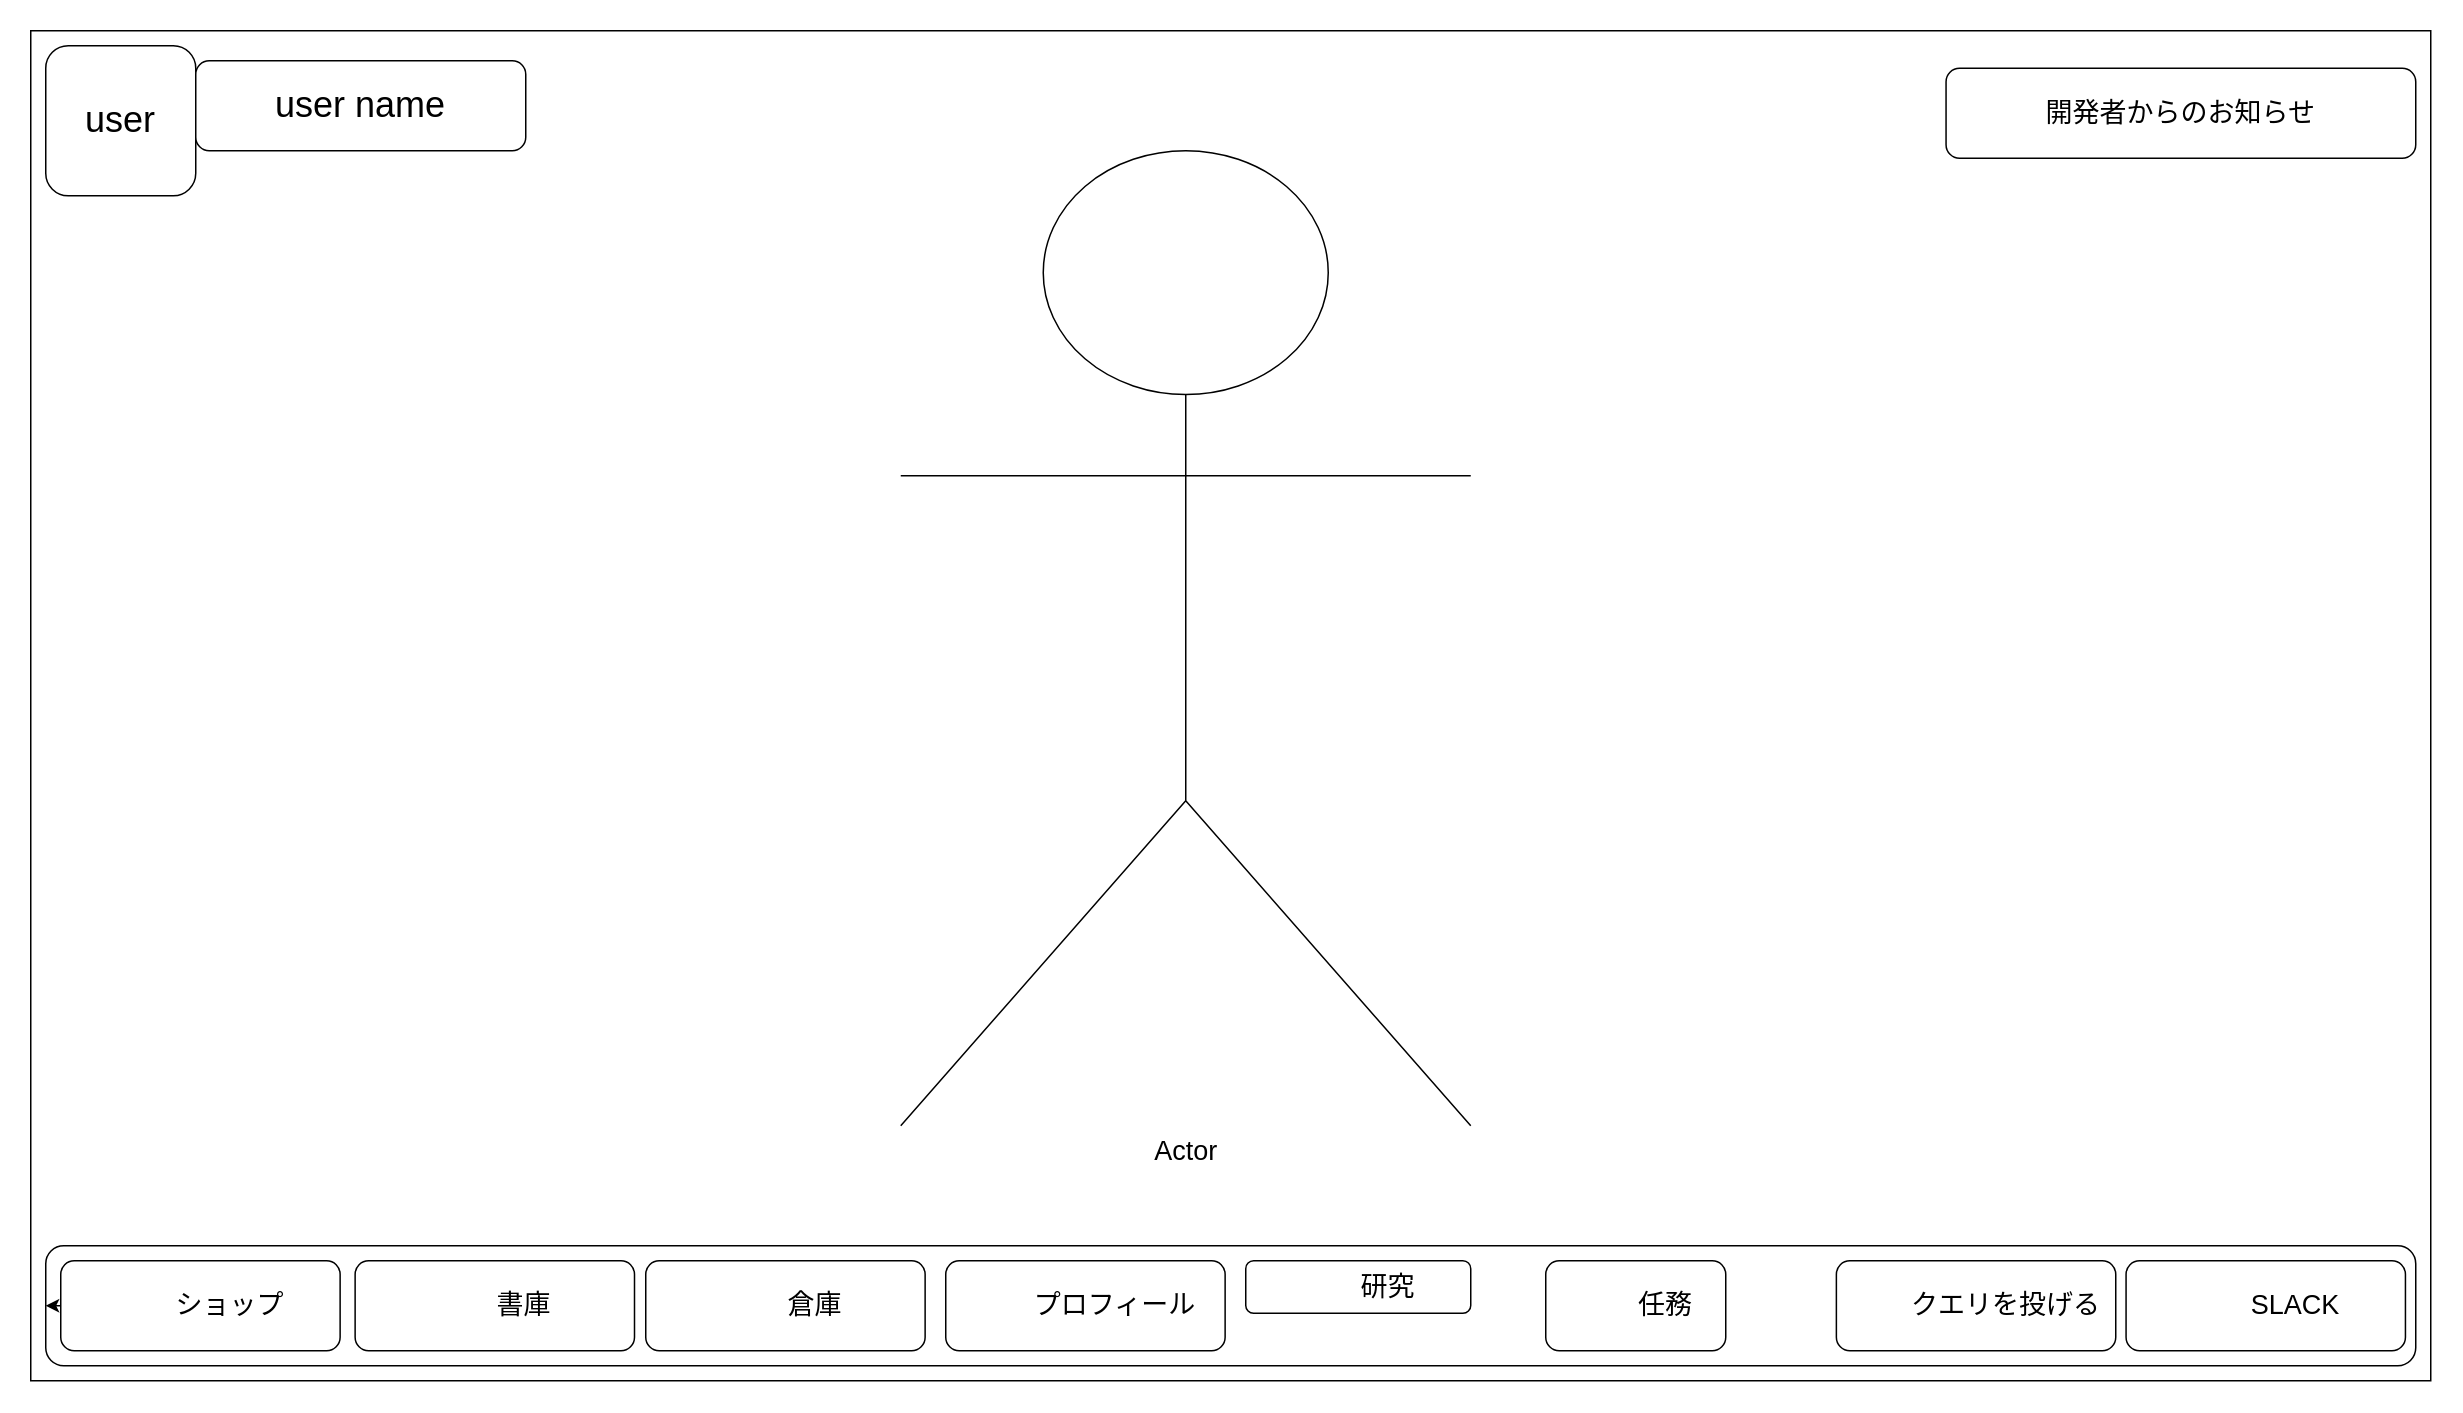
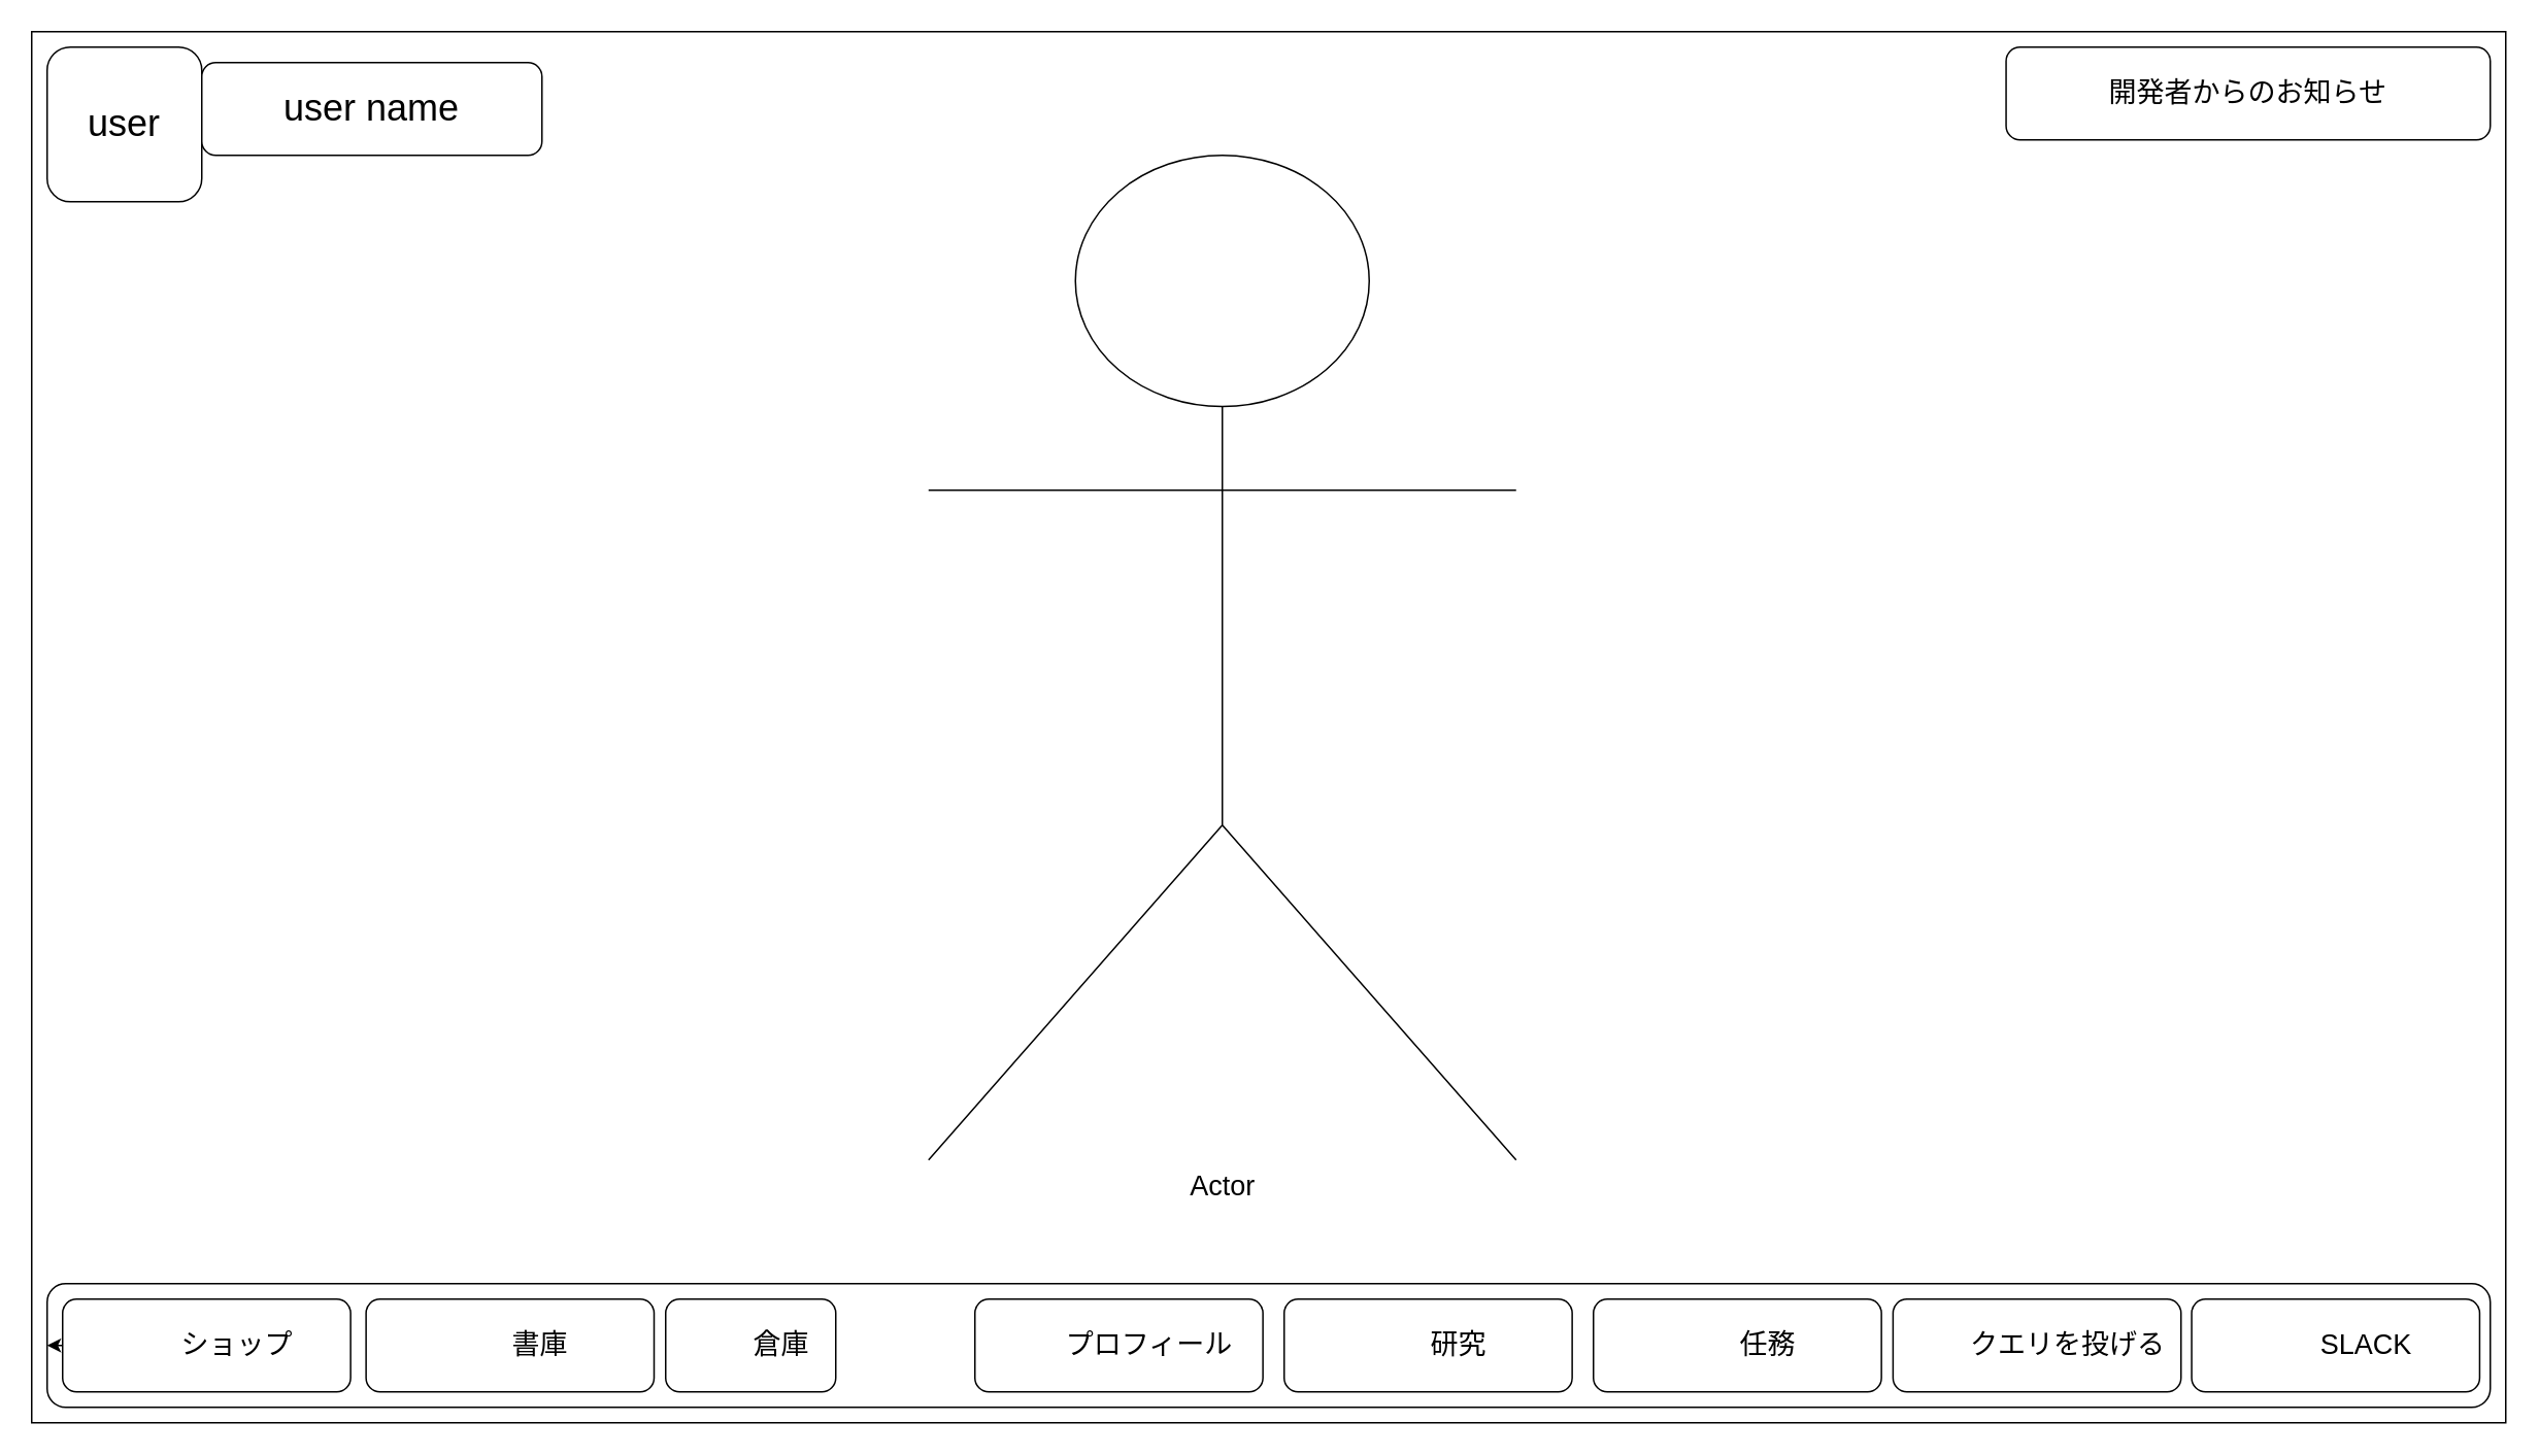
- <mxCell id="15" value="開発者からのお知らせ" style="rounded=1;whiteSpace=wrap;html=1;fontSize=18;" vertex="1" parent="1"><mxGeometry x="1296.87" y="45" width="313.13" height="60" as="geometry" /></mxCell>
+ <mxCell id="15" value="開発者からのお知らせ" style="rounded=1;whiteSpace=wrap;html=1;fontSize=18;" vertex="1" parent="1"><mxGeometry x="1296.87" y="30" width="313.13" height="60" as="geometry" /></mxCell>
- <mxCell id="9" value="&lt;blockquote style=&quot;margin: 0px 0px 0px 40px; border: none; padding: 0px; font-size: 18px;&quot;&gt;&lt;font style=&quot;font-size: 18px;&quot;&gt;研究&lt;/font&gt;&lt;/blockquote&gt;" style="rounded=1;whiteSpace=wrap;html=1;fontSize=18;" parent="1" vertex="1"><mxGeometry x="830" y="840" width="150" height="35" as="geometry" /></mxCell>
+ <mxCell id="9" value="&lt;blockquote style=&quot;margin: 0px 0px 0px 40px; border: none; padding: 0px; font-size: 18px;&quot;&gt;&lt;font style=&quot;font-size: 18px;&quot;&gt;研究&lt;/font&gt;&lt;/blockquote&gt;" style="rounded=1;whiteSpace=wrap;html=1;fontSize=18;" parent="1" vertex="1"><mxGeometry x="830" y="840" width="186.25" height="60" as="geometry" /></mxCell>
- <mxCell id="7" value="&lt;blockquote style=&quot;margin: 0px 0px 0px 40px; border: none; padding: 0px; font-size: 18px;&quot;&gt;&lt;span style=&quot;font-size: 18px;&quot;&gt;倉庫&lt;/span&gt;&lt;/blockquote&gt;" style="rounded=1;whiteSpace=wrap;html=1;fontSize=18;" parent="1" vertex="1"><mxGeometry x="430" y="840" width="186.25" height="60" as="geometry" /></mxCell>
+ <mxCell id="7" value="&lt;blockquote style=&quot;margin: 0px 0px 0px 40px; border: none; padding: 0px; font-size: 18px;&quot;&gt;&lt;span style=&quot;font-size: 18px;&quot;&gt;倉庫&lt;/span&gt;&lt;/blockquote&gt;" style="rounded=1;whiteSpace=wrap;html=1;fontSize=18;" parent="1" vertex="1"><mxGeometry x="430" y="840" width="110" height="60" as="geometry" /></mxCell>
- <mxCell id="10" value="&lt;blockquote style=&quot;margin: 0px 0px 0px 40px; border: none; padding: 0px; font-size: 18px;&quot;&gt;&lt;font style=&quot;font-size: 18px;&quot;&gt;任務&lt;/font&gt;&lt;/blockquote&gt;" style="rounded=1;whiteSpace=wrap;html=1;fontSize=18;" parent="1" vertex="1"><mxGeometry x="1030" y="840" width="120" height="60" as="geometry" /></mxCell>
+ <mxCell id="10" value="&lt;blockquote style=&quot;margin: 0px 0px 0px 40px; border: none; padding: 0px; font-size: 18px;&quot;&gt;&lt;font style=&quot;font-size: 18px;&quot;&gt;任務&lt;/font&gt;&lt;/blockquote&gt;" style="rounded=1;whiteSpace=wrap;html=1;fontSize=18;" parent="1" vertex="1"><mxGeometry x="1030" y="840" width="186.25" height="60" as="geometry" /></mxCell>
